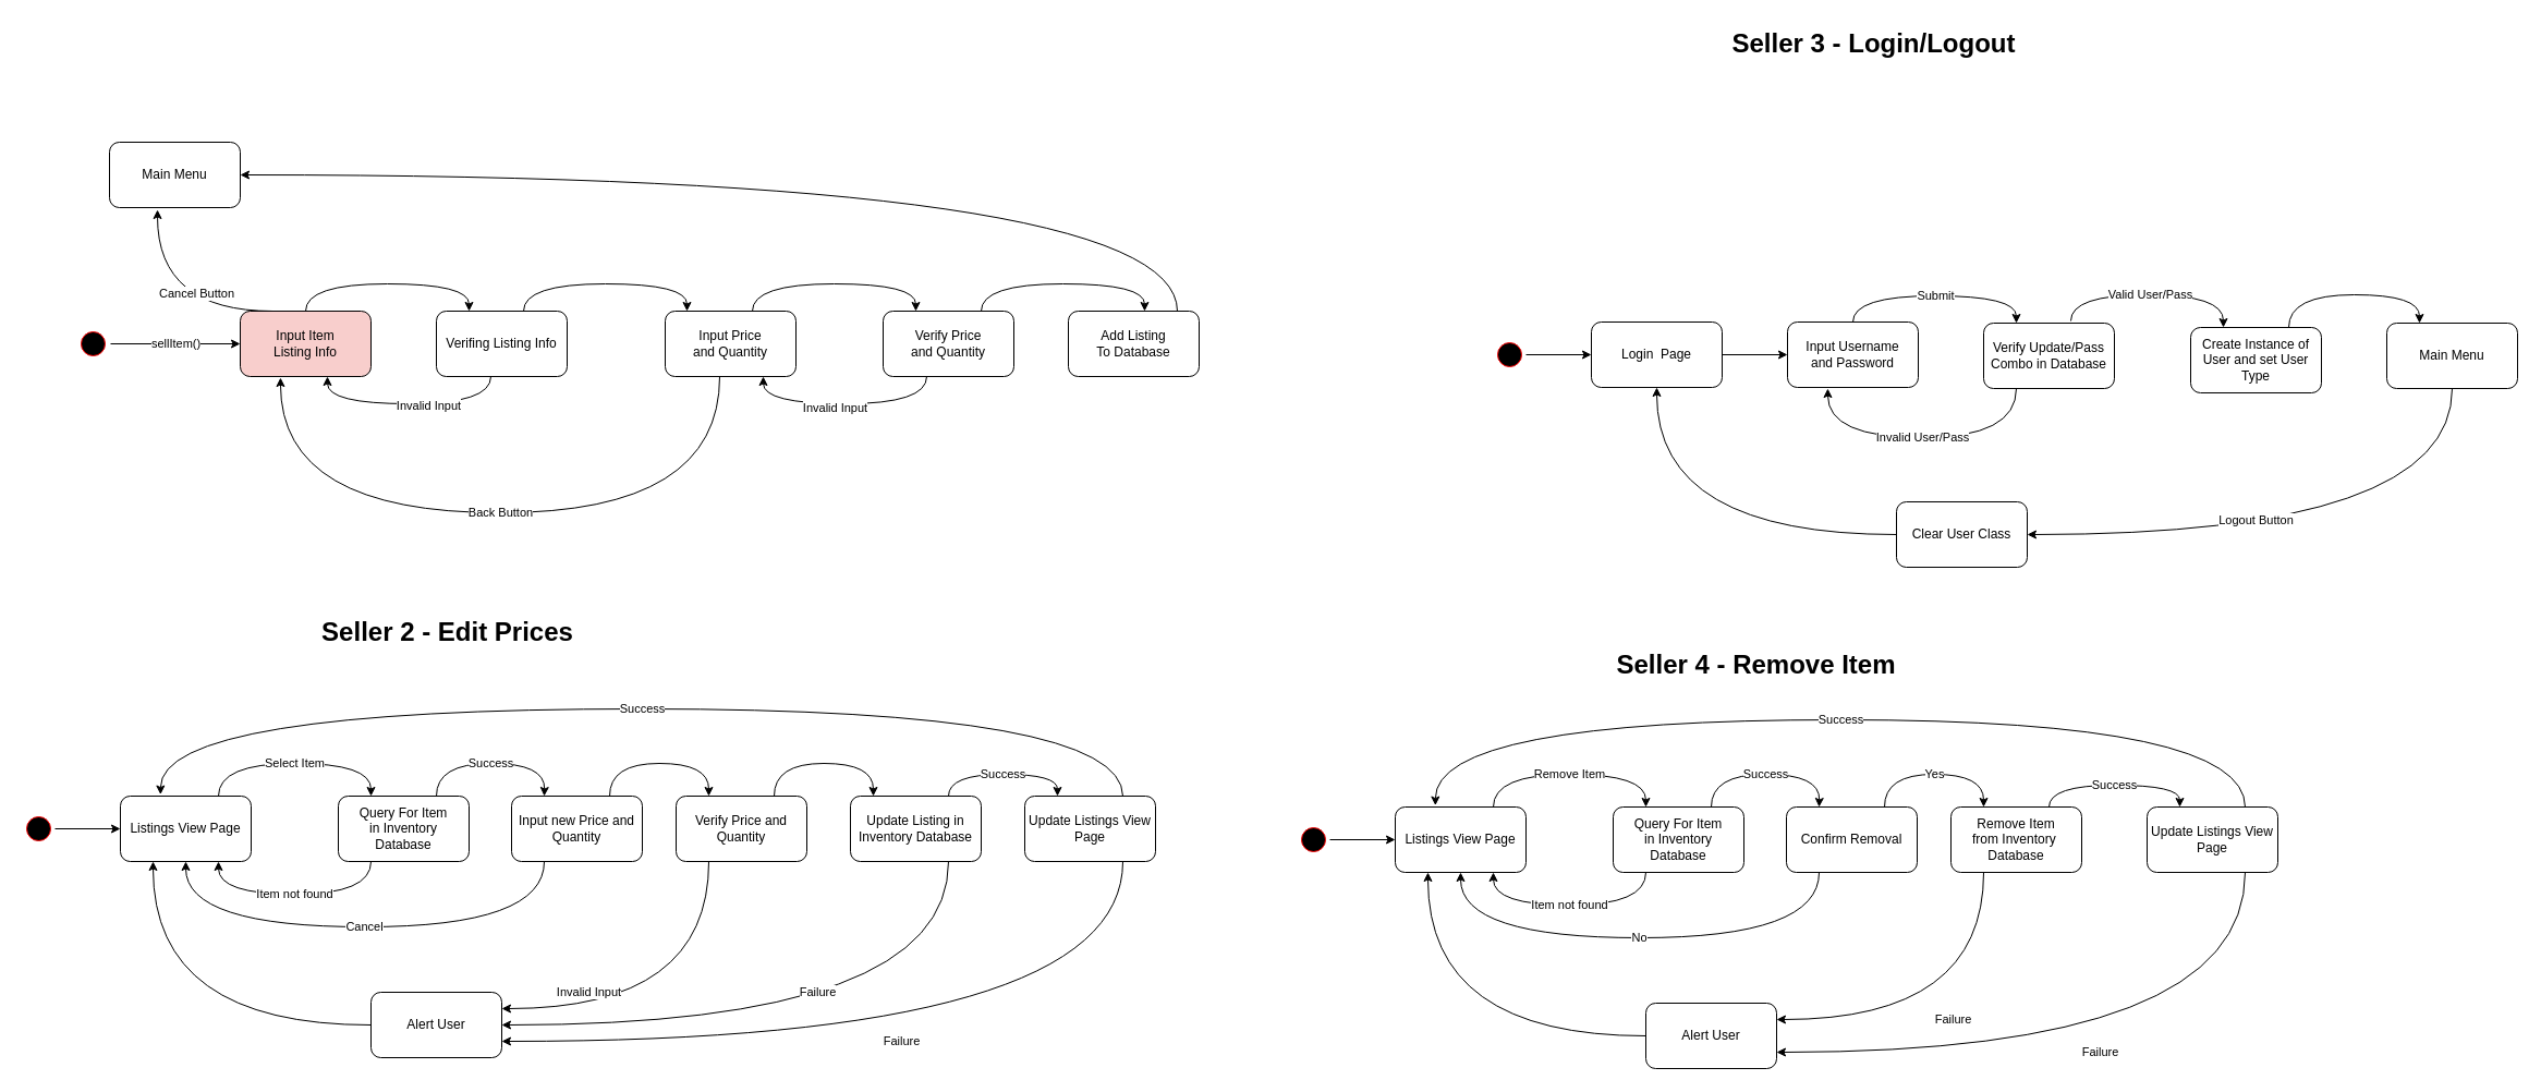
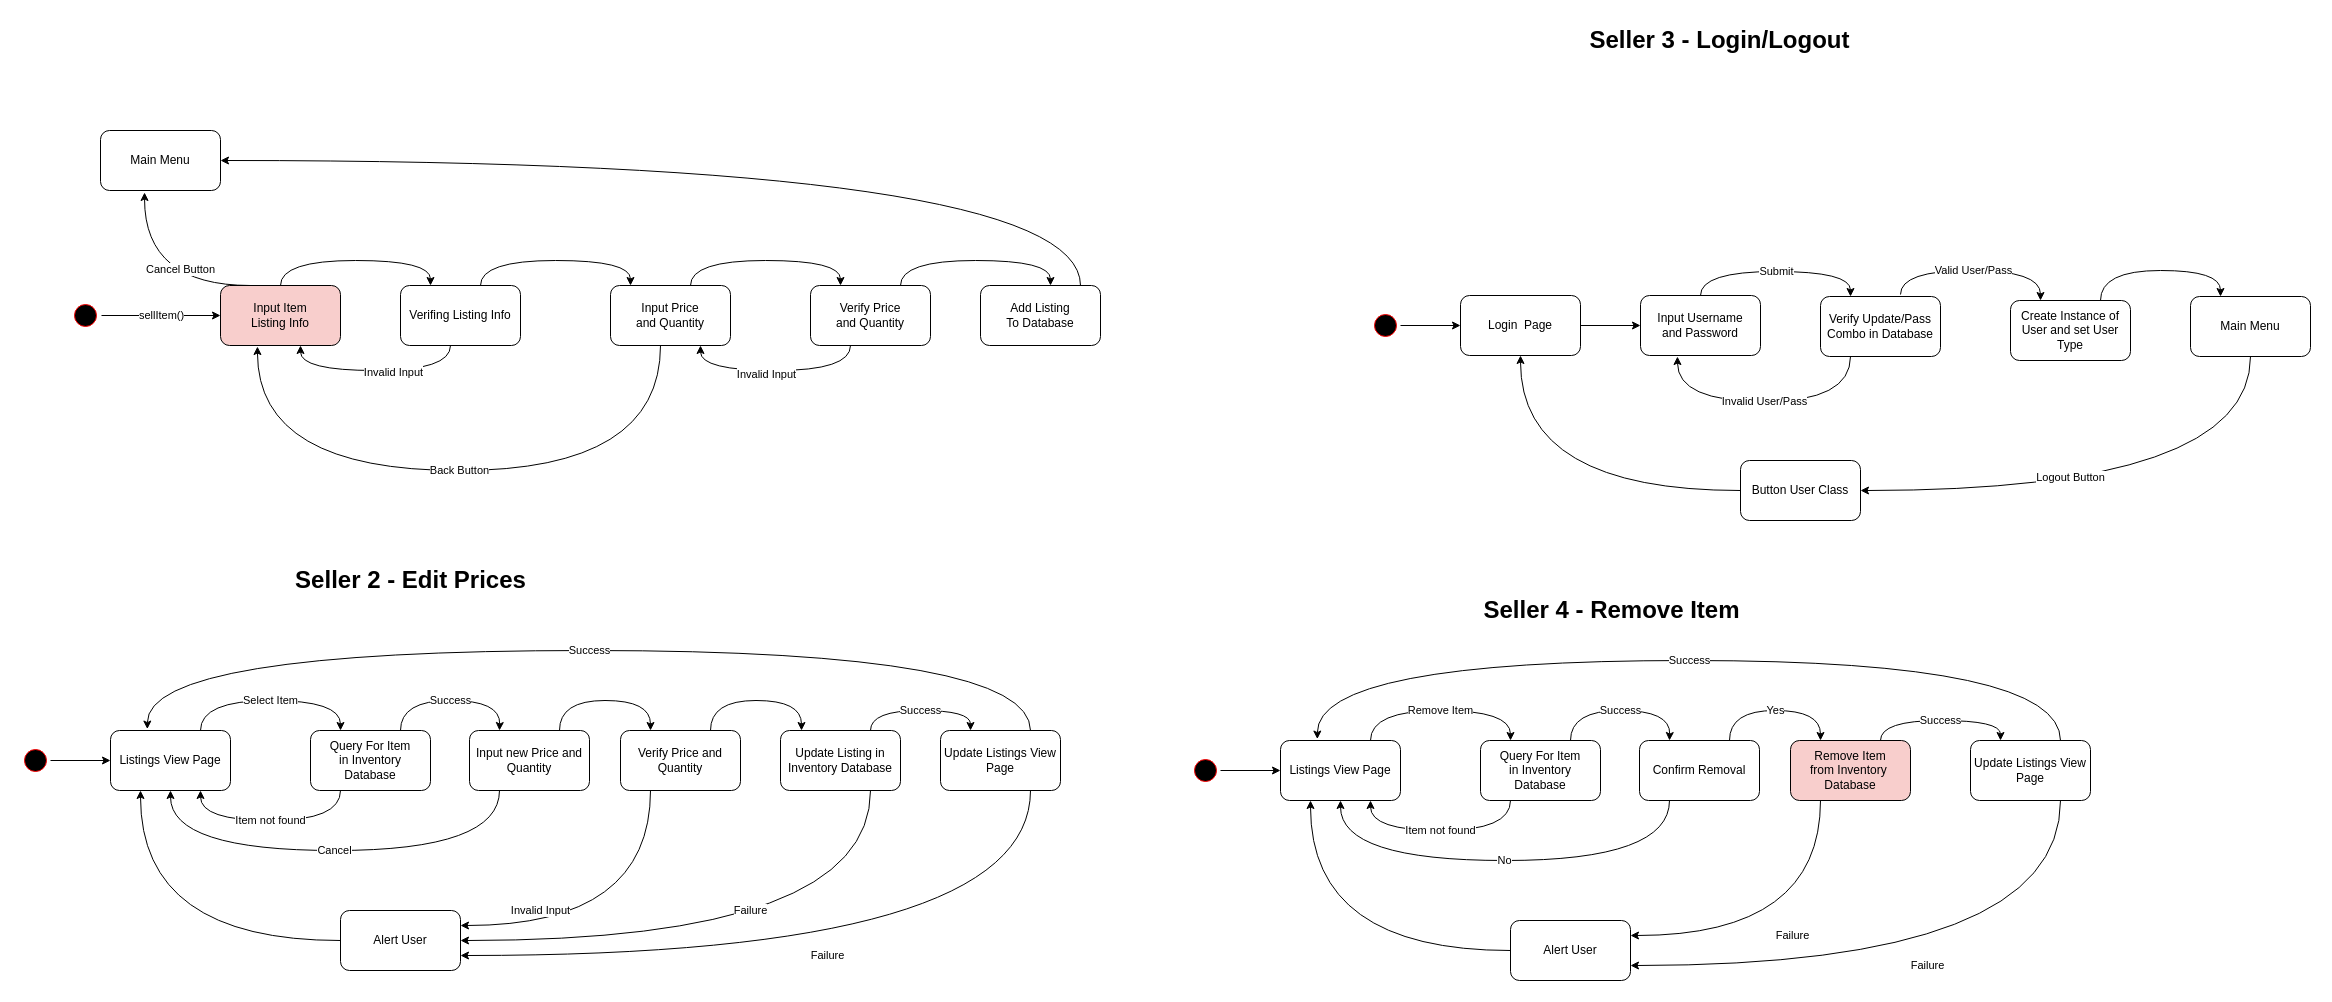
- <mxCell id="37" value="Clear User Class" style="rounded=1;whiteSpace=wrap;html=1;" parent="1" vertex="1"><mxGeometry x="1740" y="460" width="120" height="60" as="geometry" /></mxCell>
+ <mxCell id="37" value="Button User Class" style="rounded=1;whiteSpace=wrap;html=1;" parent="1" vertex="1"><mxGeometry x="1740" y="460" width="120" height="60" as="geometry" /></mxCell>
- <mxCell id="48" value="Remove Item&lt;br&gt;from Inventory&amp;nbsp;&lt;br&gt;Database" style="rounded=1;whiteSpace=wrap;html=1;" parent="1" vertex="1"><mxGeometry x="1790" y="740" width="120" height="60" as="geometry" /></mxCell>
+ <mxCell id="48" value="Remove Item&lt;br&gt;from Inventory&amp;nbsp;&lt;br&gt;Database" style="rounded=1;whiteSpace=wrap;html=1;fillColor=#f8cecc;" parent="1" vertex="1"><mxGeometry x="1790" y="740" width="120" height="60" as="geometry" /></mxCell>
